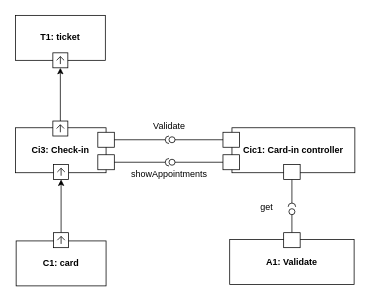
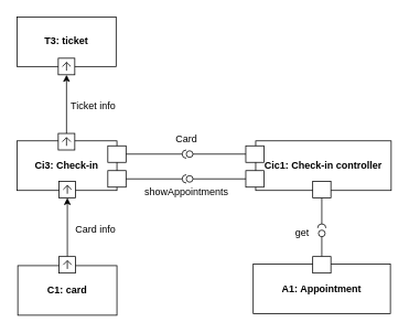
- <mxCell id="29" value="&lt;b&gt;T1: ticket&lt;/b&gt;" style="rounded=0;whiteSpace=wrap;html=1;fillColor=none;container=0;" vertex="1" parent="1"><mxGeometry x="20" y="20" width="120" height="60" as="geometry" /></mxCell>
+ <mxCell id="29" value="&lt;b&gt;T3: ticket&lt;/b&gt;" style="rounded=0;whiteSpace=wrap;html=1;fillColor=none;container=0;" vertex="1" parent="1"><mxGeometry x="20" y="20" width="120" height="60" as="geometry" /></mxCell>
+ <mxCell id="33" value="Ticket info" style="text;html=1;align=center;verticalAlign=middle;resizable=0;points=[];autosize=1;strokeColor=none;fillColor=none;" vertex="1" parent="1"><mxGeometry x="76" y="115" width="72" height="26" as="geometry" /></mxCell>
- <mxCell id="27" value="Validate" style="text;html=1;align=center;verticalAlign=middle;resizable=0;points=[];autosize=1;strokeColor=none;fillColor=none;" vertex="1" parent="1"><mxGeometry x="194.5" y="155" width="60" height="26" as="geometry" /></mxCell>
+ <mxCell id="27" value="Card" style="text;html=1;align=center;verticalAlign=middle;resizable=0;points=[];autosize=1;strokeColor=none;fillColor=none;" vertex="1" parent="1"><mxGeometry x="194.5" y="155" width="60" height="26" as="geometry" /></mxCell>
- <mxCell id="18" value="&lt;b&gt;Cic1: Card-in controller&lt;/b&gt;" style="rounded=0;whiteSpace=wrap;html=1;fillColor=none;container=0;" parent="1" vertex="1"><mxGeometry x="309" y="170" width="164" height="60" as="geometry" /></mxCell>
+ <mxCell id="18" value="&lt;b&gt;Cic1: Check-in controller&lt;/b&gt;" style="rounded=0;whiteSpace=wrap;html=1;fillColor=none;container=0;" parent="1" vertex="1"><mxGeometry x="309" y="170" width="164" height="60" as="geometry" /></mxCell>
- <mxCell id="11" value="get" style="text;html=1;align=center;verticalAlign=middle;resizable=0;points=[];autosize=1;strokeColor=none;fillColor=none;" parent="1" vertex="1"><mxGeometry x="337" y="263" width="35" height="26" as="geometry" /></mxCell>
+ <mxCell id="11" value="get" style="text;html=1;align=center;verticalAlign=middle;resizable=0;points=[];autosize=1;strokeColor=none;fillColor=none;" parent="1" vertex="1"><mxGeometry x="347" y="268" width="35" height="26" as="geometry" /></mxCell>
+ <mxCell id="6" value="Card info" style="text;html=1;align=center;verticalAlign=middle;resizable=0;points=[];autosize=1;strokeColor=none;fillColor=none;" parent="1" vertex="1"><mxGeometry x="81" y="264" width="67" height="26" as="geometry" /></mxCell>
- <mxCell id="13" value="&lt;b&gt;A1: Validate&lt;/b&gt;" style="rounded=0;whiteSpace=wrap;html=1;fillColor=none;container=0;" parent="12" vertex="1"><mxGeometry y="9" width="166" height="60" as="geometry" /></mxCell>
+ <mxCell id="13" value="&lt;b&gt;A1: Appointment&lt;/b&gt;" style="rounded=0;whiteSpace=wrap;html=1;fillColor=none;container=0;" parent="12" vertex="1"><mxGeometry y="9" width="166" height="60" as="geometry" /></mxCell>
